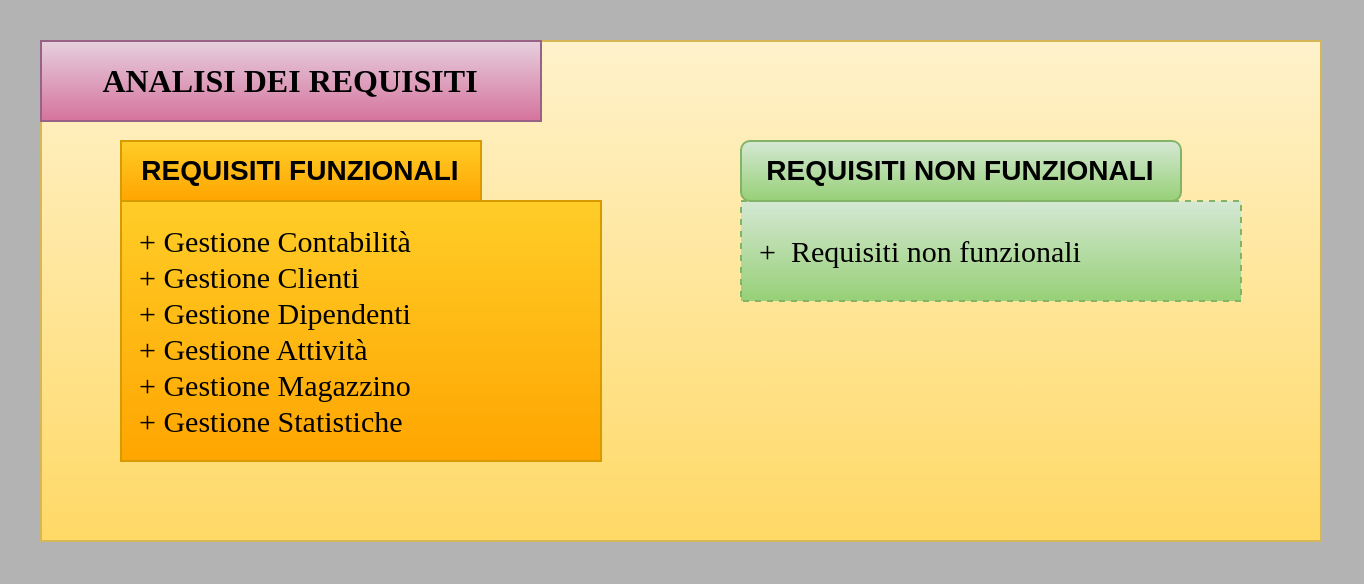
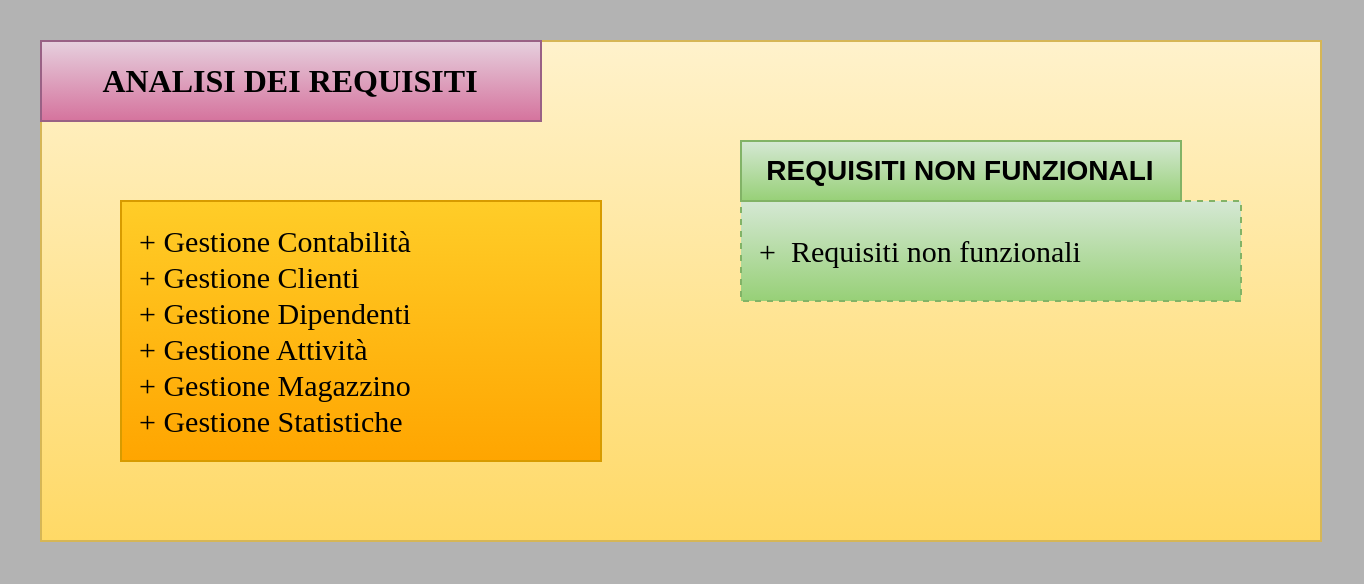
- <mxCell id="6" value="&lt;h3&gt;&lt;b&gt;&lt;font style=&quot;font-size: 14px&quot;&gt;REQUISITI FUNZIONALI&lt;/font&gt;&lt;/b&gt;&lt;/h3&gt;" style="whiteSpace=wrap;html=1;rounded=0;fillColor=#ffcd28;gradientColor=#ffa500;strokeColor=#d79b00;" parent="1" vertex="1"><mxGeometry x="60" y="70" width="180" height="30" as="geometry" /></mxCell>
- <mxCell id="7" value="&lt;span&gt;&lt;b&gt;&lt;font style=&quot;font-size: 14px&quot;&gt;REQUISITI NON FUNZIONALI&lt;/font&gt;&lt;/b&gt;&lt;/span&gt;" style="whiteSpace=wrap;html=1;fillColor=#d5e8d4;gradientColor=#97d077;strokeColor=#82b366;rounded=1;" parent="1" vertex="1"><mxGeometry x="370" y="70" width="220" height="30" as="geometry" /></mxCell>
+ <mxCell id="7" value="&lt;span&gt;&lt;b&gt;&lt;font style=&quot;font-size: 14px&quot;&gt;REQUISITI NON FUNZIONALI&lt;/font&gt;&lt;/b&gt;&lt;/span&gt;" style="whiteSpace=wrap;html=1;rounded=0;fillColor=#d5e8d4;gradientColor=#97d077;strokeColor=#82b366;" parent="1" vertex="1"><mxGeometry x="370" y="70" width="220" height="30" as="geometry" /></mxCell>
